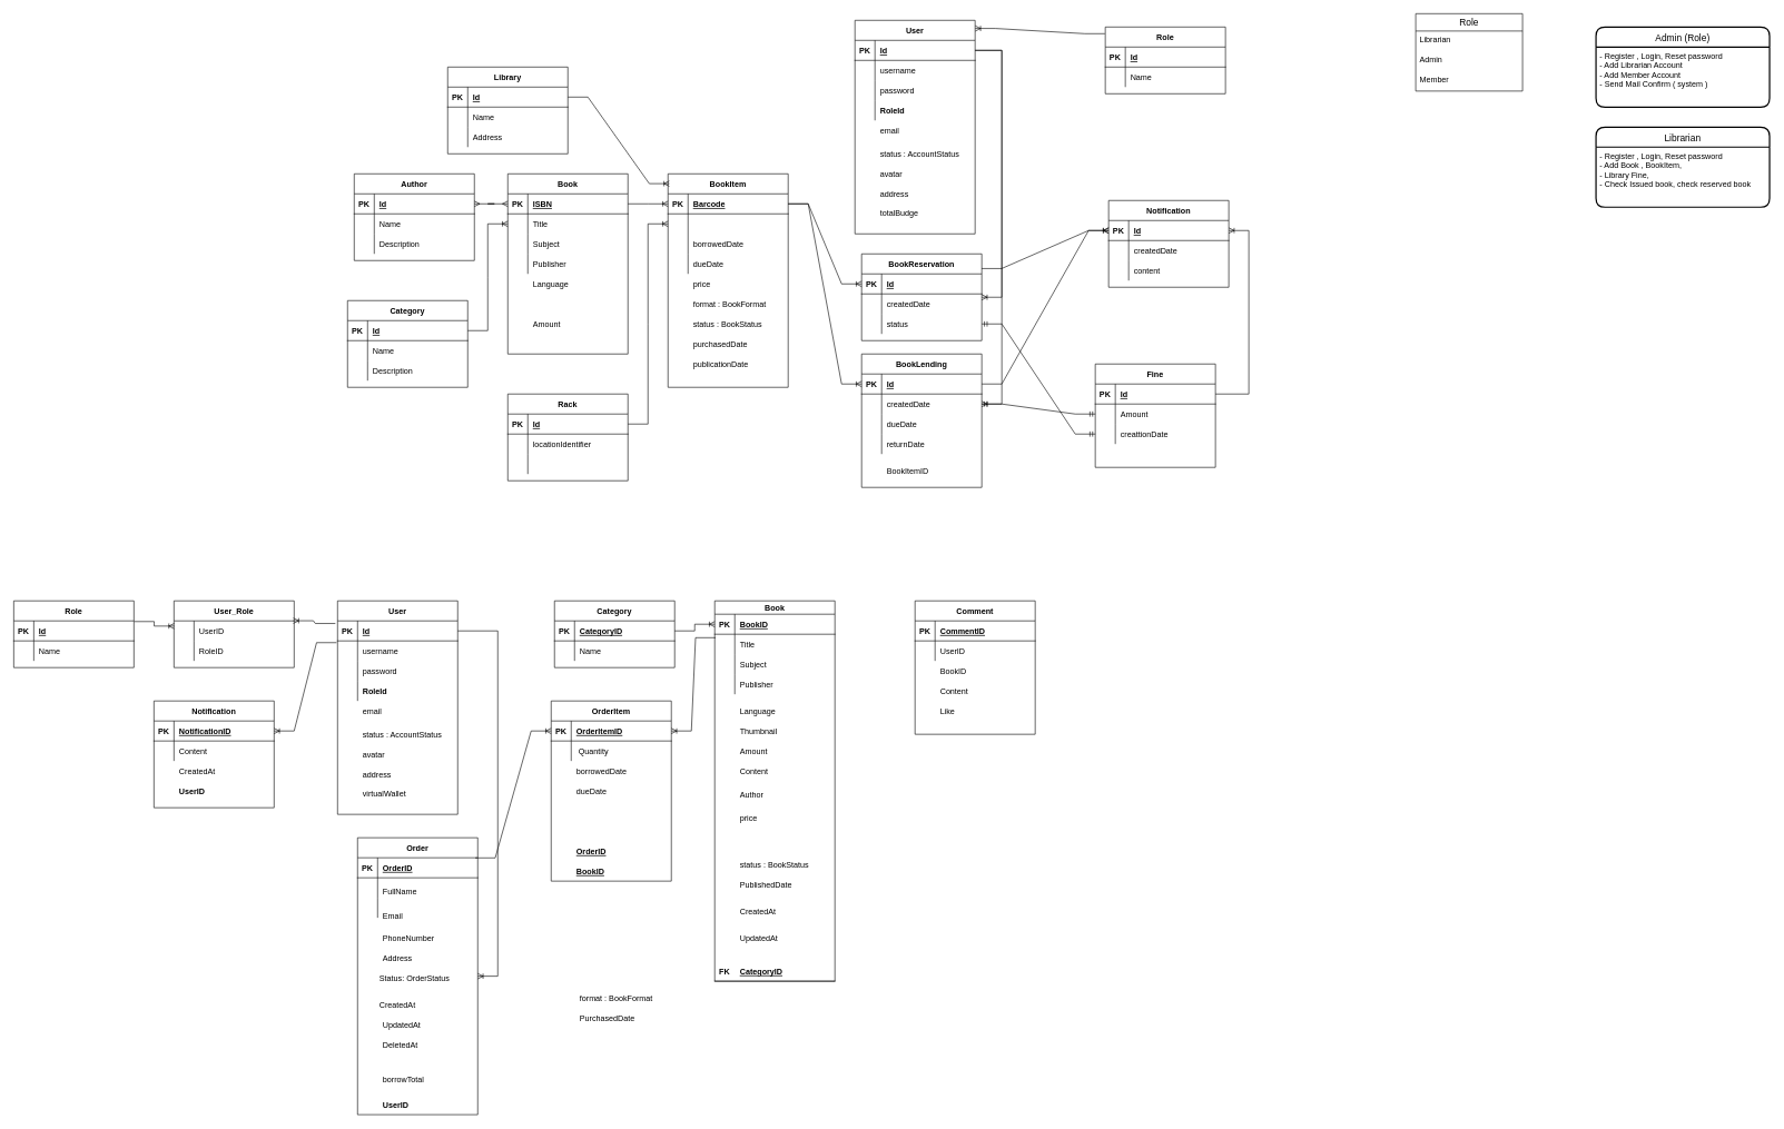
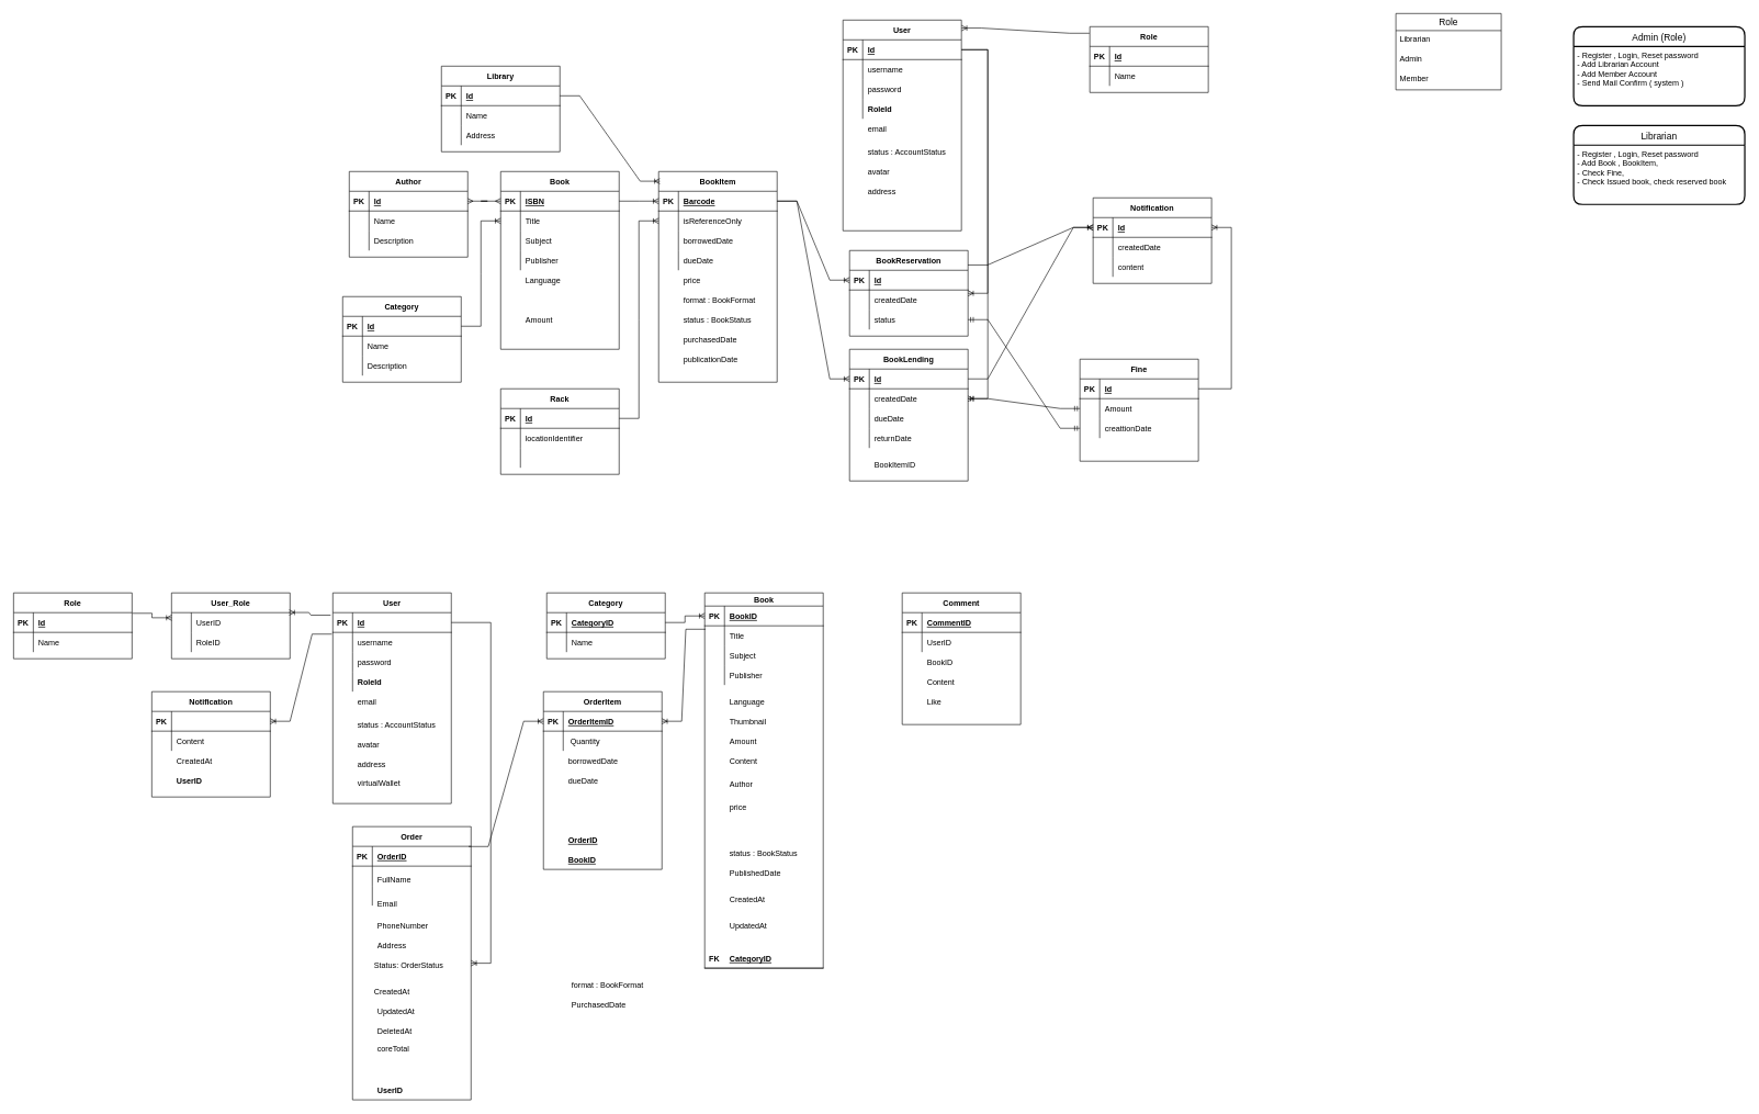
- <mxCell id="165" value="- Register , Login, Reset password&#10;- Add Book , BookItem, &#10;- Library Fine, &#10;- Check Issued book, check reserved book" style="align=left;strokeColor=none;fillColor=none;spacingLeft=4;fontSize=12;verticalAlign=top;resizable=0;rotatable=0;part=1;" parent="164" vertex="1"><mxGeometry y="30" width="260" height="90" as="geometry" /></mxCell>
+ <mxCell id="165" value="- Register , Login, Reset password&#10;- Add Book , BookItem, &#10;- Check Fine, &#10;- Check Issued book, check reserved book" style="align=left;strokeColor=none;fillColor=none;spacingLeft=4;fontSize=12;verticalAlign=top;resizable=0;rotatable=0;part=1;" parent="164" vertex="1"><mxGeometry y="30" width="260" height="90" as="geometry" /></mxCell>
- <mxCell id="178" value="totalBudge&#10;" style="shape=partialRectangle;connectable=0;fillColor=none;top=0;left=0;bottom=0;right=0;align=left;spacingLeft=6;overflow=hidden;" parent="1" vertex="1"><mxGeometry x="1310" y="310" width="150" height="30" as="geometry"><mxRectangle width="150" height="30" as="alternateBounds" /></mxGeometry></mxCell>
+ <mxCell id="42" value="isReferenceOnly" style="shape=partialRectangle;connectable=0;fillColor=none;top=0;left=0;bottom=0;right=0;align=left;spacingLeft=6;overflow=hidden;" parent="40" vertex="1"><mxGeometry x="30" width="150" height="30" as="geometry"><mxRectangle width="150" height="30" as="alternateBounds" /></mxGeometry></mxCell>
- <mxCell id="319" value="NotificationID" style="shape=partialRectangle;connectable=0;fillColor=none;top=0;left=0;bottom=0;right=0;align=left;spacingLeft=6;fontStyle=5;overflow=hidden;" parent="317" vertex="1"><mxGeometry x="30" width="150" height="30" as="geometry"><mxRectangle width="150" height="30" as="alternateBounds" /></mxGeometry></mxCell>
+ <mxCell id="311" value="coreTotal" style="shape=partialRectangle;connectable=0;fillColor=none;top=0;left=0;bottom=0;right=0;align=left;spacingLeft=6;overflow=hidden;" parent="1" vertex="1"><mxGeometry x="565" y="1580" width="150" height="25" as="geometry"><mxRectangle width="150" height="30" as="alternateBounds" /></mxGeometry></mxCell>
- <mxCell id="312" value="borrowTotal" style="shape=partialRectangle;connectable=0;fillColor=none;top=0;left=0;bottom=0;right=0;align=left;spacingLeft=6;overflow=hidden;" parent="1" vertex="1"><mxGeometry x="565" y="1605" width="150" height="25" as="geometry"><mxRectangle width="150" height="30" as="alternateBounds" /></mxGeometry></mxCell>
